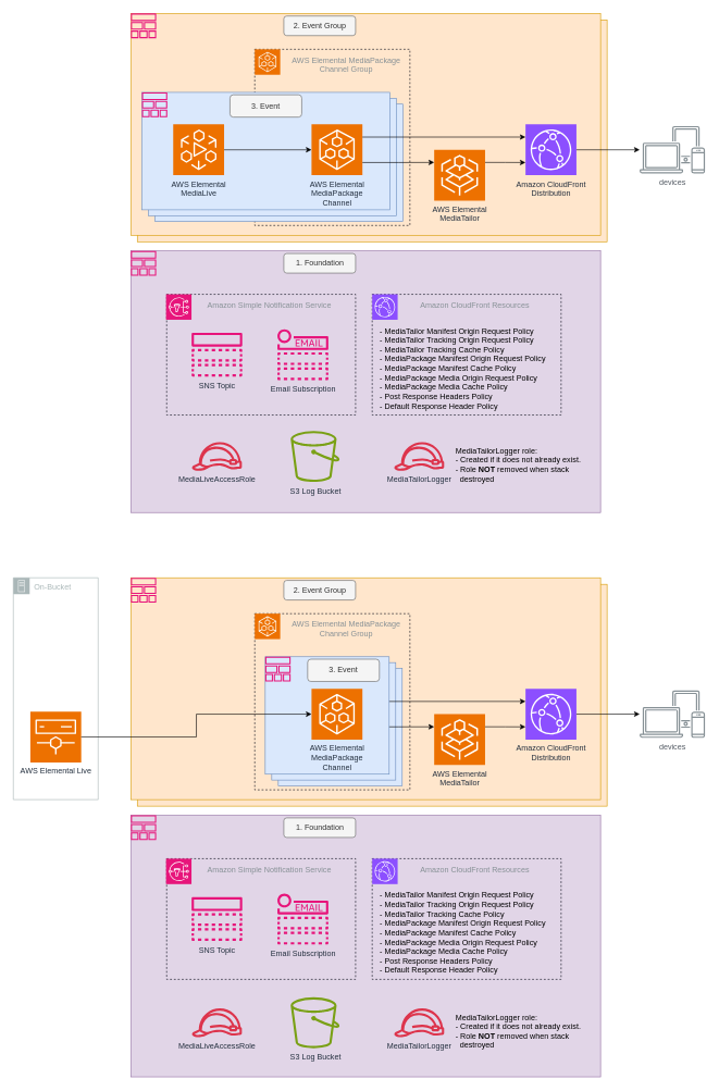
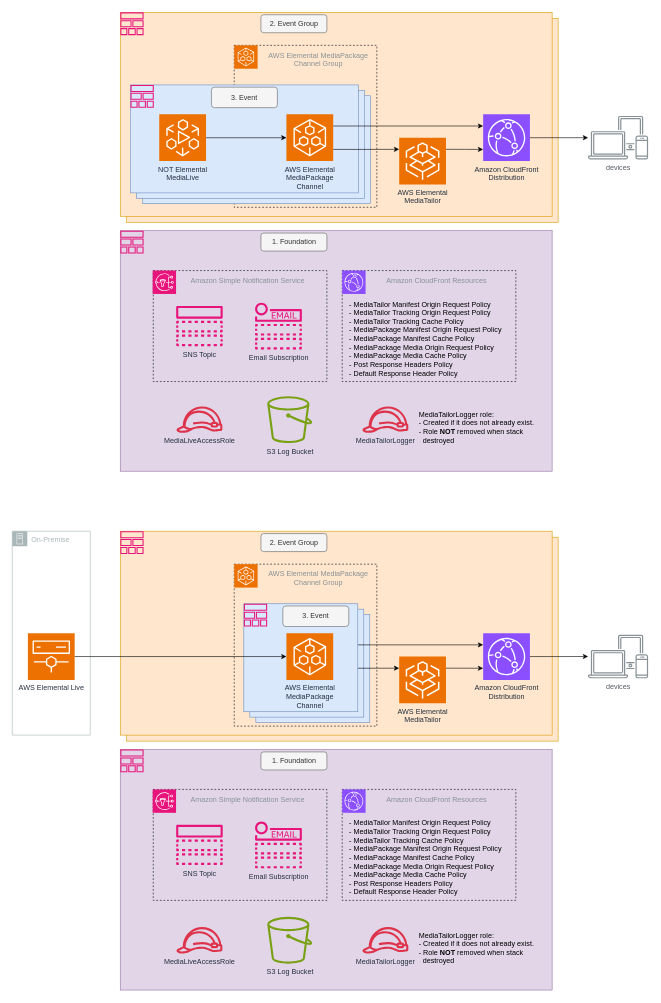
- <mxCell id="24" value="AWS Elemental&lt;br&gt;MediaLive" style="sketch=0;points=[[0,0,0],[0.25,0,0],[0.5,0,0],[0.75,0,0],[1,0,0],[0,1,0],[0.25,1,0],[0.5,1,0],[0.75,1,0],[1,1,0],[0,0.25,0],[0,0.5,0],[0,0.75,0],[1,0.25,0],[1,0.5,0],[1,0.75,0]];outlineConnect=0;fontColor=#232F3E;fillColor=#ED7100;strokeColor=#ffffff;dashed=0;verticalLabelPosition=bottom;verticalAlign=top;align=center;html=1;fontSize=12;fontStyle=0;aspect=fixed;shape=mxgraph.aws4.resourceIcon;resIcon=mxgraph.aws4.elemental_medialive;" parent="20" vertex="1"><mxGeometry x="48" y="49.021" width="78" height="78" as="geometry" /></mxCell>
+ <mxCell id="24" value="NOT Elemental&lt;br&gt;MediaLive" style="sketch=0;points=[[0,0,0],[0.25,0,0],[0.5,0,0],[0.75,0,0],[1,0,0],[0,1,0],[0.25,1,0],[0.5,1,0],[0.75,1,0],[1,1,0],[0,0.25,0],[0,0.5,0],[0,0.75,0],[1,0.25,0],[1,0.5,0],[1,0.75,0]];outlineConnect=0;fontColor=#232F3E;fillColor=#ED7100;strokeColor=#ffffff;dashed=0;verticalLabelPosition=bottom;verticalAlign=top;align=center;html=1;fontSize=12;fontStyle=0;aspect=fixed;shape=mxgraph.aws4.resourceIcon;resIcon=mxgraph.aws4.elemental_medialive;" parent="20" vertex="1"><mxGeometry x="48" y="49.021" width="78" height="78" as="geometry" /></mxCell>
- <mxCell id="37" value="On-Bucket" style="sketch=0;outlineConnect=0;gradientColor=none;html=1;whiteSpace=wrap;fontSize=12;fontStyle=0;shape=mxgraph.aws4.group;grIcon=mxgraph.aws4.group_on_premise;strokeColor=#AAB7B8;fillColor=none;verticalAlign=top;align=left;spacingLeft=30;fontColor=#AAB7B8;dashed=0;" parent="1" vertex="1"><mxGeometry x="20" y="885" width="130" height="340" as="geometry" /></mxCell>
+ <mxCell id="37" value="On-Premise" style="sketch=0;outlineConnect=0;gradientColor=none;html=1;whiteSpace=wrap;fontSize=12;fontStyle=0;shape=mxgraph.aws4.group;grIcon=mxgraph.aws4.group_on_premise;strokeColor=#AAB7B8;fillColor=none;verticalAlign=top;align=left;spacingLeft=30;fontColor=#AAB7B8;dashed=0;" parent="1" vertex="1"><mxGeometry x="20" y="885" width="130" height="340" as="geometry" /></mxCell>
- <mxCell id="38" value="AWS Elemental Live" style="sketch=0;points=[[0,0,0],[0.25,0,0],[0.5,0,0],[0.75,0,0],[1,0,0],[0,1,0],[0.25,1,0],[0.5,1,0],[0.75,1,0],[1,1,0],[0,0.25,0],[0,0.5,0],[0,0.75,0],[1,0.25,0],[1,0.5,0],[1,0.75,0]];outlineConnect=0;fontColor=#232F3E;fillColor=#ED7100;strokeColor=#ffffff;dashed=0;verticalLabelPosition=bottom;verticalAlign=top;align=center;html=1;fontSize=12;fontStyle=0;aspect=fixed;shape=mxgraph.aws4.resourceIcon;resIcon=mxgraph.aws4.elemental;" parent="1" vertex="1"><mxGeometry x="46" y="1090" width="78" height="78" as="geometry" /></mxCell>
+ <mxCell id="38" value="AWS Elemental Live" style="sketch=0;points=[[0,0,0],[0.25,0,0],[0.5,0,0],[0.75,0,0],[1,0,0],[0,1,0],[0.25,1,0],[0.5,1,0],[0.75,1,0],[1,1,0],[0,0.25,0],[0,0.5,0],[0,0.75,0],[1,0.25,0],[1,0.5,0],[1,0.75,0]];outlineConnect=0;fontColor=#232F3E;fillColor=#ED7100;strokeColor=#ffffff;dashed=0;verticalLabelPosition=bottom;verticalAlign=top;align=center;html=1;fontSize=12;fontStyle=0;aspect=fixed;shape=mxgraph.aws4.resourceIcon;resIcon=mxgraph.aws4.elemental;" parent="1" vertex="1"><mxGeometry x="46" y="1055" width="78" height="78" as="geometry" /></mxCell>
